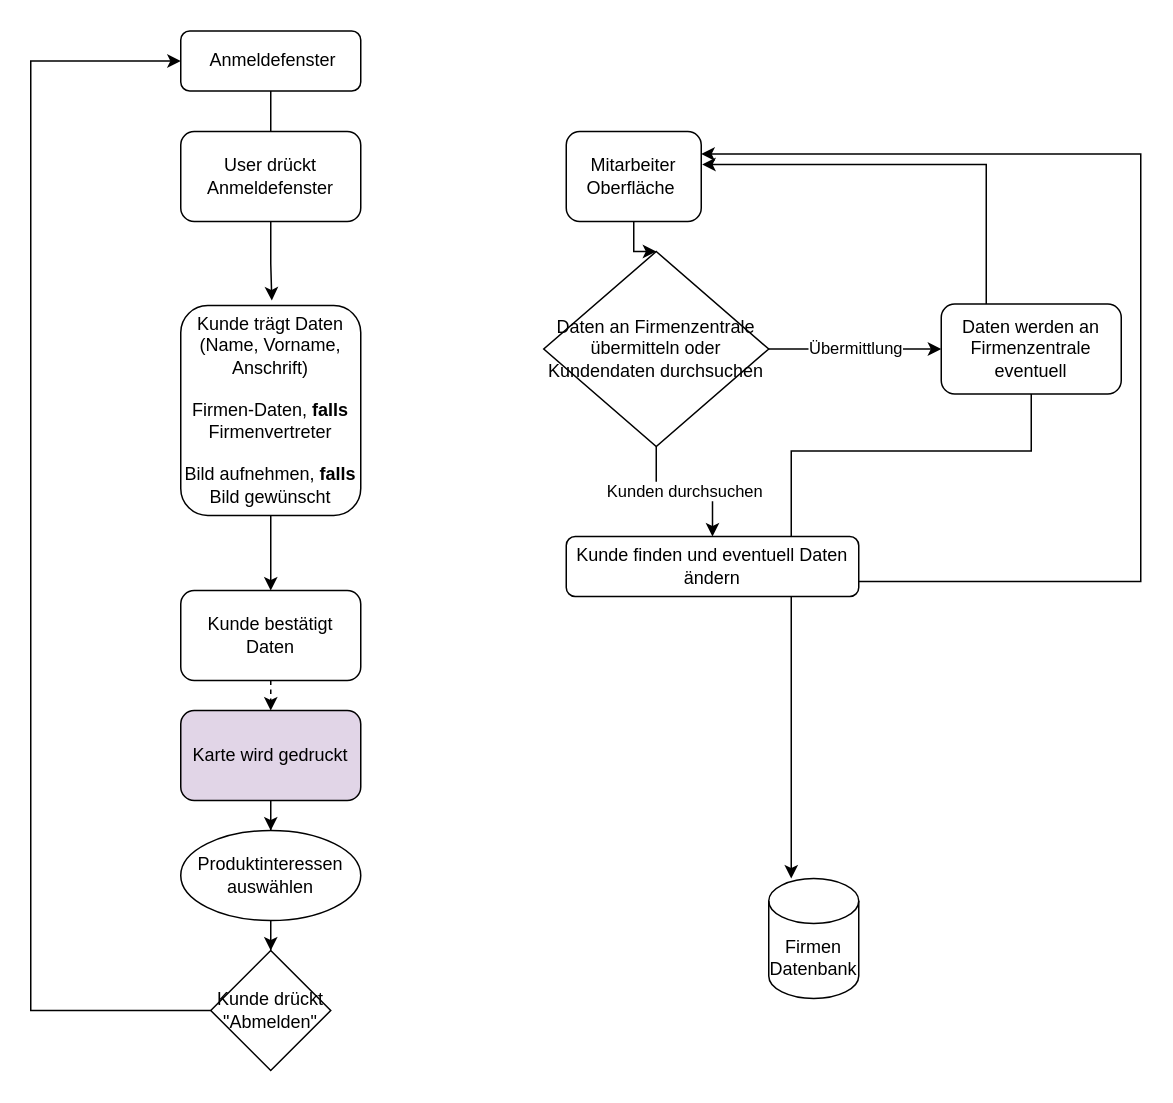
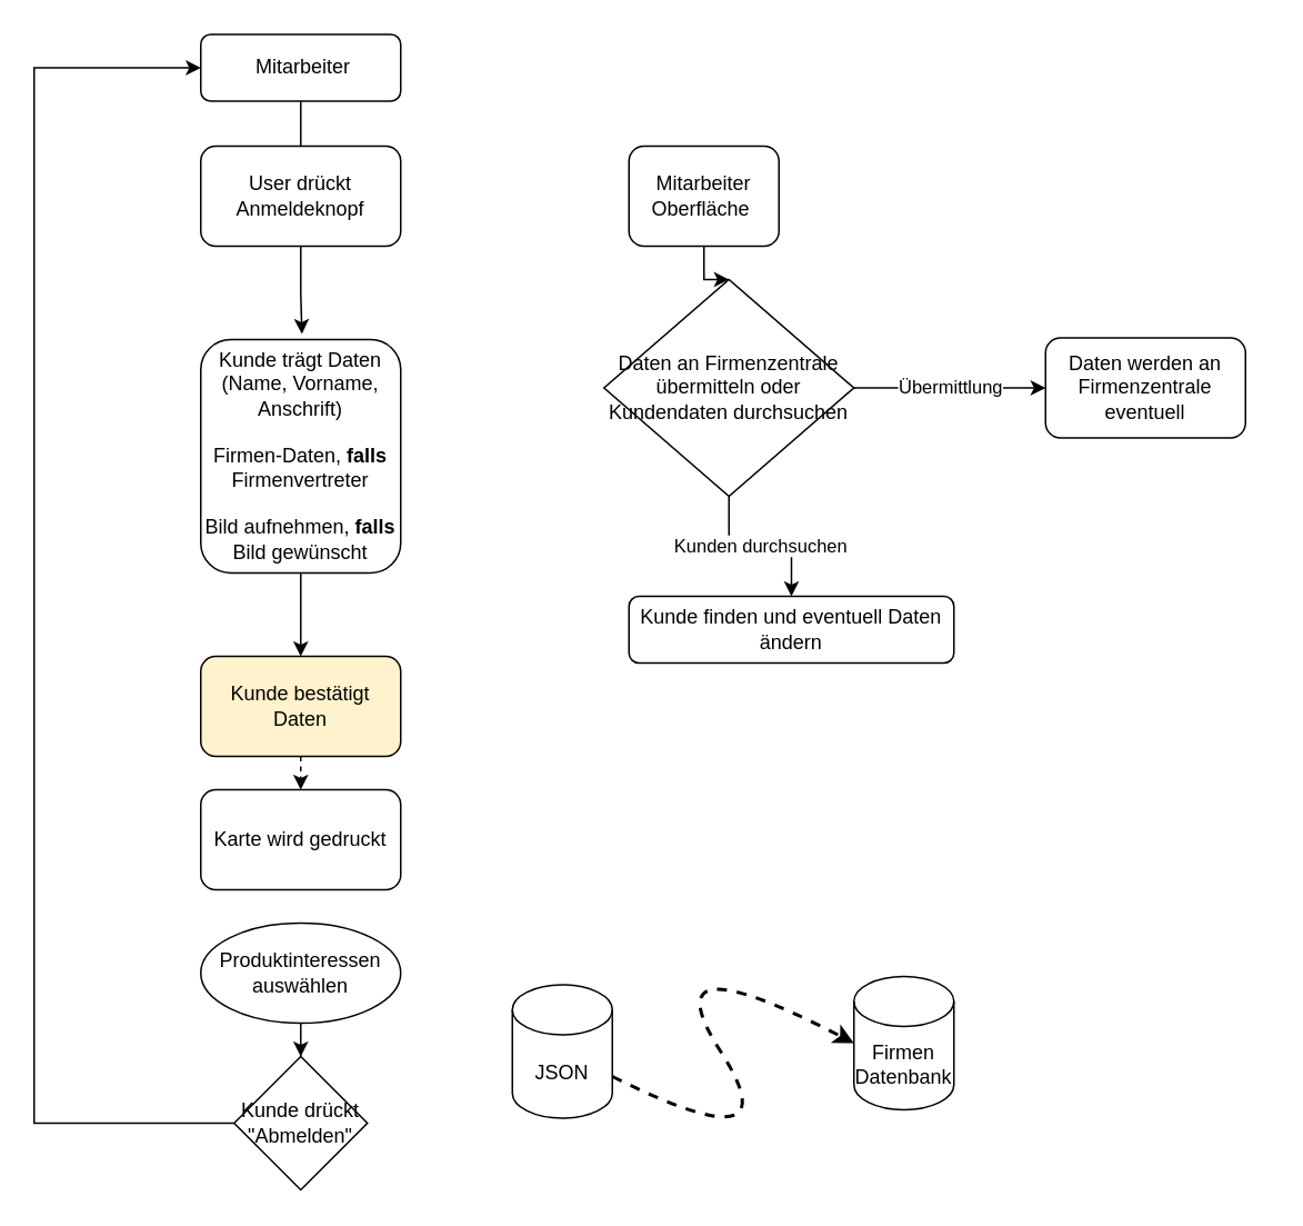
- <mxCell id="3" value="&amp;nbsp;Anmeldefenster" style="rounded=1;whiteSpace=wrap;html=1;fontSize=12;glass=0;strokeWidth=1;shadow=0;" parent="1" vertex="1"><mxGeometry x="120" y="20" width="120" height="40" as="geometry" /></mxCell>
+ <mxCell id="3" value="&amp;nbsp;Mitarbeiter" style="rounded=1;whiteSpace=wrap;html=1;fontSize=12;glass=0;strokeWidth=1;shadow=0;" parent="1" vertex="1"><mxGeometry x="120" y="20" width="120" height="40" as="geometry" /></mxCell>
- <mxCell id="17" style="edgeStyle=orthogonalEdgeStyle;rounded=0;orthogonalLoop=1;jettySize=auto;html=1;entryX=1.007;entryY=0.367;entryDx=0;entryDy=0;entryPerimeter=0;" parent="1" source="19" target="13" edge="1"><mxGeometry relative="1" as="geometry"><Array as="points"><mxPoint x="657" y="109" /></Array></mxGeometry></mxCell>
- <mxCell id="28" value="User drückt Anmeldefenster" style="rounded=1;whiteSpace=wrap;html=1;" parent="1" vertex="1"><mxGeometry x="120" y="87" width="120" height="60" as="geometry" /></mxCell>
+ <mxCell id="28" value="User drückt Anmeldeknopf" style="rounded=1;whiteSpace=wrap;html=1;" parent="1" vertex="1"><mxGeometry x="120" y="87" width="120" height="60" as="geometry" /></mxCell>
- <mxCell id="20" style="edgeStyle=orthogonalEdgeStyle;rounded=0;orthogonalLoop=1;jettySize=auto;html=1;entryX=1;entryY=0.25;entryDx=0;entryDy=0;" parent="1" source="21" target="13" edge="1"><mxGeometry relative="1" as="geometry"><Array as="points"><mxPoint x="760" y="387" /><mxPoint x="760" y="102" /></Array></mxGeometry></mxCell>
- <mxCell id="18" style="edgeStyle=orthogonalEdgeStyle;rounded=0;orthogonalLoop=1;jettySize=auto;html=1;" parent="1" source="19" target="23" edge="1"><mxGeometry relative="1" as="geometry"><Array as="points"><mxPoint x="687" y="300" /><mxPoint x="527" y="300" /></Array></mxGeometry></mxCell>
- <mxCell id="26" value="Kunde bestätigt Daten" style="rounded=1;whiteSpace=wrap;html=1;" parent="1" vertex="1"><mxGeometry x="120" y="393" width="120" height="60" as="geometry" /></mxCell>
+ <mxCell id="26" value="Kunde bestätigt Daten" style="rounded=1;whiteSpace=wrap;html=1;fillColor=#fff2cc;" parent="1" vertex="1"><mxGeometry x="120" y="393" width="120" height="60" as="geometry" /></mxCell>
- <mxCell id="7" value="Karte wird gedruckt" style="rounded=1;whiteSpace=wrap;html=1;fillColor=#e1d5e7;" parent="1" vertex="1"><mxGeometry x="120" y="473" width="120" height="60" as="geometry" /></mxCell>
+ <mxCell id="7" value="Karte wird gedruckt" style="rounded=1;whiteSpace=wrap;html=1;" parent="1" vertex="1"><mxGeometry x="120" y="473" width="120" height="60" as="geometry" /></mxCell>
- <mxCell id="6" style="edgeStyle=orthogonalEdgeStyle;rounded=0;orthogonalLoop=1;jettySize=auto;html=1;entryX=0.5;entryY=0;entryDx=0;entryDy=0;" parent="1" source="7" target="9" edge="1"><mxGeometry relative="1" as="geometry" /></mxCell>
+ <mxCell id="24" value="" style="curved=1;endArrow=classic;html=1;rounded=0;entryX=0;entryY=0.5;entryDx=0;entryDy=0;entryPerimeter=0;dashed=1;strokeWidth=2;" parent="1" source="22" target="23" edge="1"><mxGeometry width="50" height="50" relative="1" as="geometry"><mxPoint x="7" y="420" as="sourcePoint" /><mxPoint x="57" y="370" as="targetPoint" /><Array as="points"><mxPoint x="477" y="700" /><mxPoint x="387" y="560" /></Array></mxGeometry></mxCell>
+ <mxCell id="22" value="JSON" style="shape=cylinder3;whiteSpace=wrap;html=1;boundedLbl=1;backgroundOutline=1;size=15;" parent="1" vertex="1"><mxGeometry x="307" y="590" width="60" height="80" as="geometry" /></mxCell>
